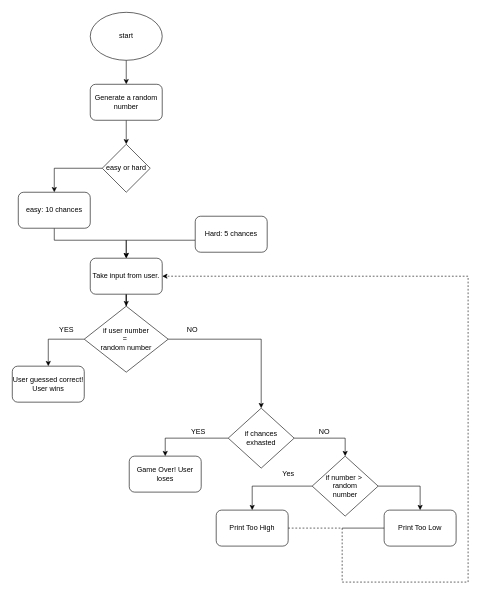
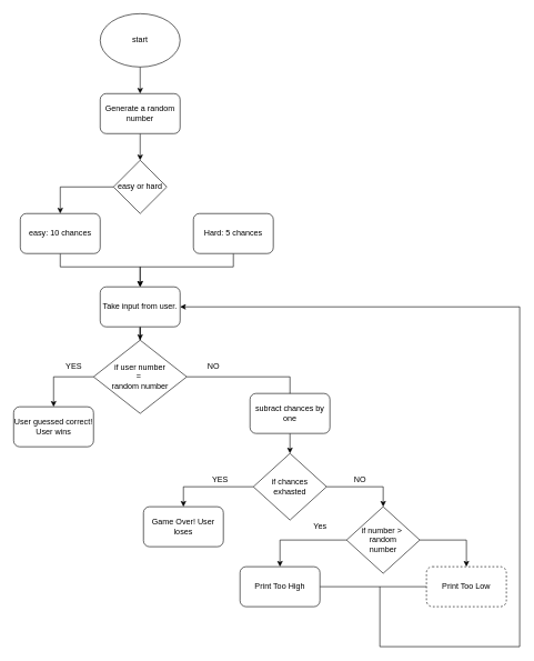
- <mxCell id="34" value="Hard: 5 chances" style="rounded=1;whiteSpace=wrap;html=1;" vertex="1" parent="1"><mxGeometry x="325" y="360" width="120" height="60" as="geometry" /></mxCell>
+ <mxCell id="34" value="Hard: 5 chances" style="rounded=1;whiteSpace=wrap;html=1;" vertex="1" parent="1"><mxGeometry x="290" y="320" width="120" height="60" as="geometry" /></mxCell>
+ <mxCell id="17" value="subract chances by one" style="rounded=1;whiteSpace=wrap;html=1;" vertex="1" parent="1"><mxGeometry x="375" y="590" width="120" height="60" as="geometry" /></mxCell>
- <mxCell id="23" style="edgeStyle=orthogonalEdgeStyle;rounded=0;orthogonalLoop=1;jettySize=auto;html=1;entryX=1;entryY=0.5;entryDx=0;entryDy=0;dashed=1;" edge="1" parent="1" source="24" target="7"><mxGeometry relative="1" as="geometry"><mxPoint x="570" y="1000" as="targetPoint" /><Array as="points"><mxPoint x="570" y="880" /><mxPoint x="570" y="970" /><mxPoint x="780" y="970" /><mxPoint x="780" y="460" /></Array></mxGeometry></mxCell>
+ <mxCell id="23" style="edgeStyle=orthogonalEdgeStyle;rounded=0;orthogonalLoop=1;jettySize=auto;html=1;entryX=1;entryY=0.5;entryDx=0;entryDy=0;" edge="1" parent="1" source="24" target="7"><mxGeometry relative="1" as="geometry"><mxPoint x="570" y="1000" as="targetPoint" /><Array as="points"><mxPoint x="570" y="880" /><mxPoint x="570" y="970" /><mxPoint x="780" y="970" /><mxPoint x="780" y="460" /></Array></mxGeometry></mxCell>
- <mxCell id="27" value="Print Too Low" style="rounded=1;whiteSpace=wrap;html=1;" vertex="1" parent="1"><mxGeometry x="640" y="850" width="120" height="60" as="geometry" /></mxCell>
+ <mxCell id="27" value="Print Too Low" style="rounded=1;whiteSpace=wrap;html=1;dashed=1;" vertex="1" parent="1"><mxGeometry x="640" y="850" width="120" height="60" as="geometry" /></mxCell>
